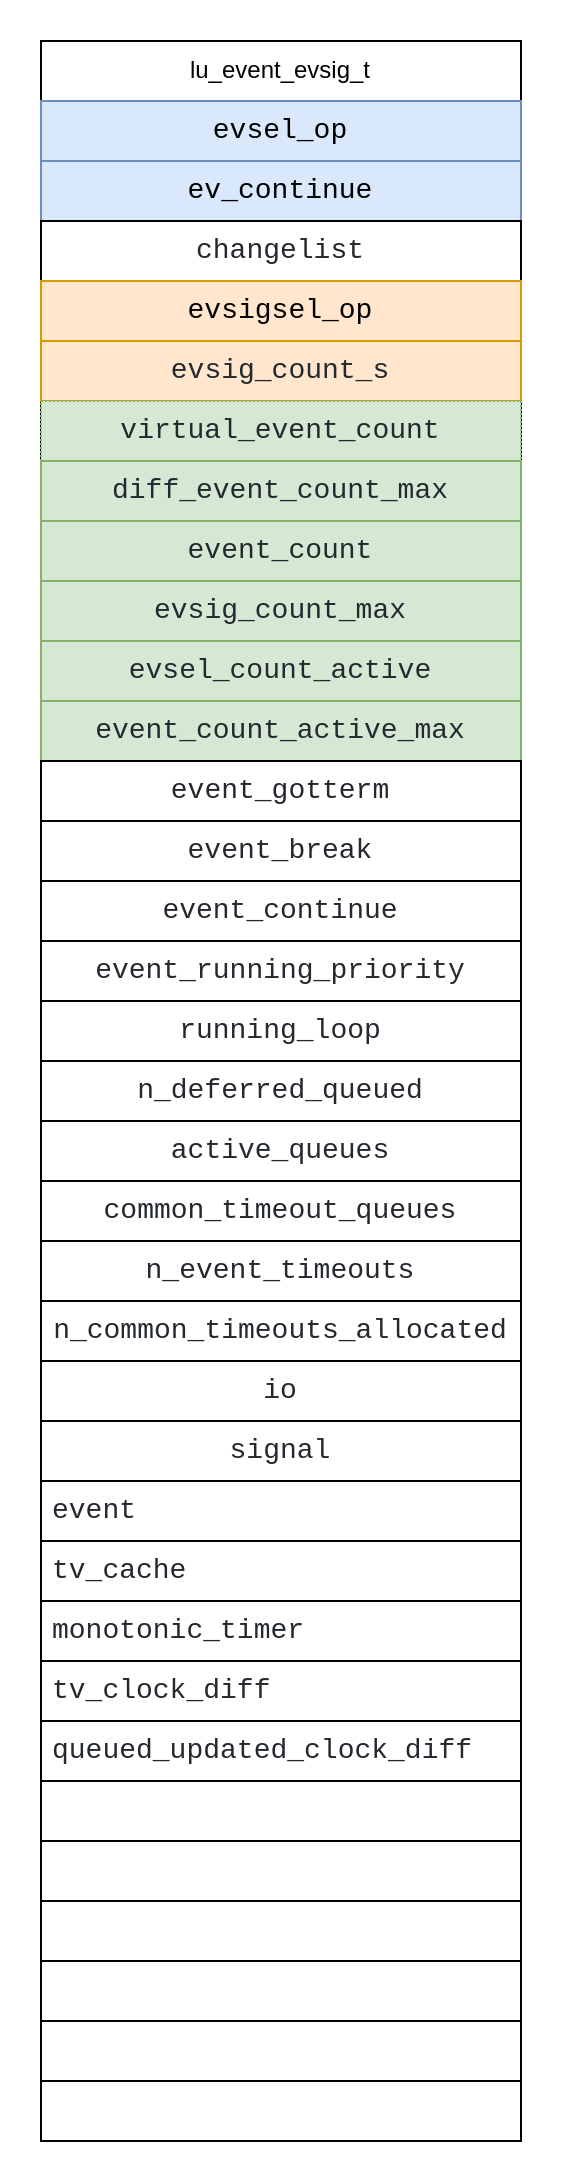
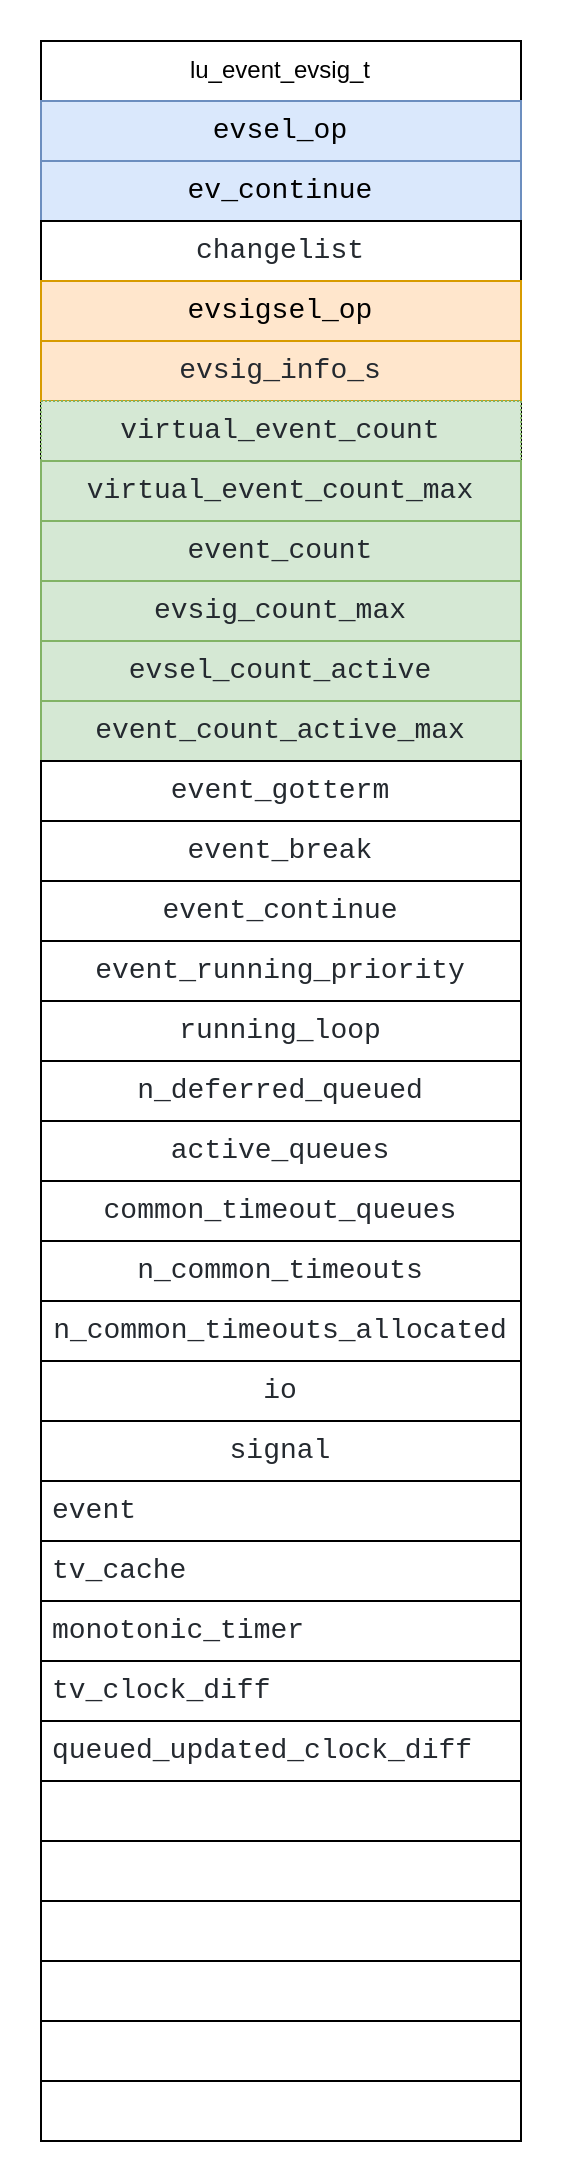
- <mxCell id="7" value="&lt;div style=&quot;color: rgb(36, 41, 47); font-family: &amp;quot;JetBrains Mono&amp;quot;, Consolas, &amp;quot;Courier New&amp;quot;, monospace; font-size: 14px; line-height: 19px;&quot;&gt;evsig_count_s&lt;/div&gt;" style="text;strokeColor=#d79b00;fillColor=#ffe6cc;align=center;verticalAlign=middle;spacingLeft=4;spacingRight=4;overflow=hidden;points=[[0,0.5],[1,0.5]];portConstraint=eastwest;rotatable=0;whiteSpace=wrap;html=1;labelBackgroundColor=none;" parent="2" vertex="1"><mxGeometry y="150" width="240" height="30" as="geometry" /></mxCell>
+ <mxCell id="7" value="&lt;div style=&quot;color: rgb(36, 41, 47); font-family: &amp;quot;JetBrains Mono&amp;quot;, Consolas, &amp;quot;Courier New&amp;quot;, monospace; font-size: 14px; line-height: 19px;&quot;&gt;evsig_info_s&lt;/div&gt;" style="text;strokeColor=#d79b00;fillColor=#ffe6cc;align=center;verticalAlign=middle;spacingLeft=4;spacingRight=4;overflow=hidden;points=[[0,0.5],[1,0.5]];portConstraint=eastwest;rotatable=0;whiteSpace=wrap;html=1;labelBackgroundColor=none;" parent="2" vertex="1"><mxGeometry y="150" width="240" height="30" as="geometry" /></mxCell>
- <mxCell id="9" value="&lt;div style=&quot;color: rgb(36, 41, 47); font-family: &amp;quot;JetBrains Mono&amp;quot;, Consolas, &amp;quot;Courier New&amp;quot;, monospace; font-size: 14px; line-height: 19px;&quot;&gt;&lt;div style=&quot;line-height: 19px;&quot;&gt;diff_event_count_max&lt;/div&gt;&lt;/div&gt;" style="text;strokeColor=#82b366;fillColor=#d5e8d4;align=center;verticalAlign=middle;spacingLeft=4;spacingRight=4;overflow=hidden;points=[[0,0.5],[1,0.5]];portConstraint=eastwest;rotatable=0;whiteSpace=wrap;html=1;labelBackgroundColor=none;" parent="2" vertex="1"><mxGeometry y="210" width="240" height="30" as="geometry" /></mxCell>
+ <mxCell id="9" value="&lt;div style=&quot;color: rgb(36, 41, 47); font-family: &amp;quot;JetBrains Mono&amp;quot;, Consolas, &amp;quot;Courier New&amp;quot;, monospace; font-size: 14px; line-height: 19px;&quot;&gt;&lt;div style=&quot;line-height: 19px;&quot;&gt;virtual_event_count_max&lt;/div&gt;&lt;/div&gt;" style="text;strokeColor=#82b366;fillColor=#d5e8d4;align=center;verticalAlign=middle;spacingLeft=4;spacingRight=4;overflow=hidden;points=[[0,0.5],[1,0.5]];portConstraint=eastwest;rotatable=0;whiteSpace=wrap;html=1;labelBackgroundColor=none;" parent="2" vertex="1"><mxGeometry y="210" width="240" height="30" as="geometry" /></mxCell>
- <mxCell id="22" value="&lt;div style=&quot;color: rgb(36, 41, 47); font-family: &amp;quot;JetBrains Mono&amp;quot;, Consolas, &amp;quot;Courier New&amp;quot;, monospace; font-size: 14px; line-height: 19px;&quot;&gt;&lt;div style=&quot;line-height: 19px;&quot;&gt;&lt;div style=&quot;background-color: rgb(255, 255, 255); line-height: 19px;&quot;&gt;n_event_timeouts&lt;/div&gt;&lt;/div&gt;&lt;/div&gt;" style="text;align=center;verticalAlign=middle;spacingLeft=4;spacingRight=4;overflow=hidden;points=[[0,0.5],[1,0.5]];portConstraint=eastwest;rotatable=0;whiteSpace=wrap;html=1;labelBackgroundColor=none;strokeColor=default;" vertex="1" parent="2"><mxGeometry y="600" width="240" height="30" as="geometry" /></mxCell>
+ <mxCell id="22" value="&lt;div style=&quot;color: rgb(36, 41, 47); font-family: &amp;quot;JetBrains Mono&amp;quot;, Consolas, &amp;quot;Courier New&amp;quot;, monospace; font-size: 14px; line-height: 19px;&quot;&gt;&lt;div style=&quot;line-height: 19px;&quot;&gt;&lt;div style=&quot;background-color: rgb(255, 255, 255); line-height: 19px;&quot;&gt;n_common_timeouts&lt;/div&gt;&lt;/div&gt;&lt;/div&gt;" style="text;align=center;verticalAlign=middle;spacingLeft=4;spacingRight=4;overflow=hidden;points=[[0,0.5],[1,0.5]];portConstraint=eastwest;rotatable=0;whiteSpace=wrap;html=1;labelBackgroundColor=none;strokeColor=default;" vertex="1" parent="2"><mxGeometry y="600" width="240" height="30" as="geometry" /></mxCell>
